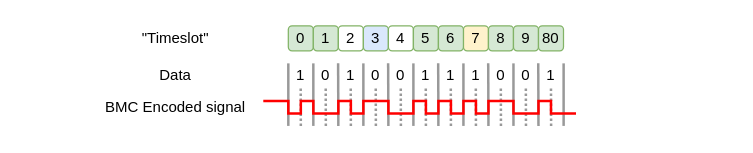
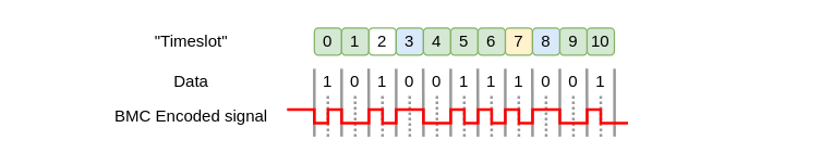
- <mxCell id="43" value="4" style="rounded=1;whiteSpace=wrap;html=1;fillColor=#ffffff;strokeColor=#82b366;" vertex="1" parent="1"><mxGeometry x="310" y="20" width="20" height="20" as="geometry" /></mxCell>
+ <mxCell id="43" value="4" style="rounded=1;whiteSpace=wrap;html=1;fillColor=#d5e8d4;strokeColor=#82b366;" vertex="1" parent="1"><mxGeometry x="310" y="20" width="20" height="20" as="geometry" /></mxCell>
- <mxCell id="47" value="8" style="rounded=1;whiteSpace=wrap;html=1;fillColor=#d5e8d4;strokeColor=#82b366;" vertex="1" parent="1"><mxGeometry x="390" y="20" width="20" height="20" as="geometry" /></mxCell>
+ <mxCell id="47" value="8" style="rounded=1;whiteSpace=wrap;html=1;fillColor=#dae8fc;strokeColor=#82b366;" vertex="1" parent="1"><mxGeometry x="390" y="20" width="20" height="20" as="geometry" /></mxCell>
- <mxCell id="49" value="80" style="rounded=1;whiteSpace=wrap;html=1;fillColor=#d5e8d4;strokeColor=#82b366;" vertex="1" parent="1"><mxGeometry x="430" y="20" width="20" height="20" as="geometry" /></mxCell>
+ <mxCell id="49" value="10" style="rounded=1;whiteSpace=wrap;html=1;fillColor=#d5e8d4;strokeColor=#82b366;" vertex="1" parent="1"><mxGeometry x="430" y="20" width="20" height="20" as="geometry" /></mxCell>
